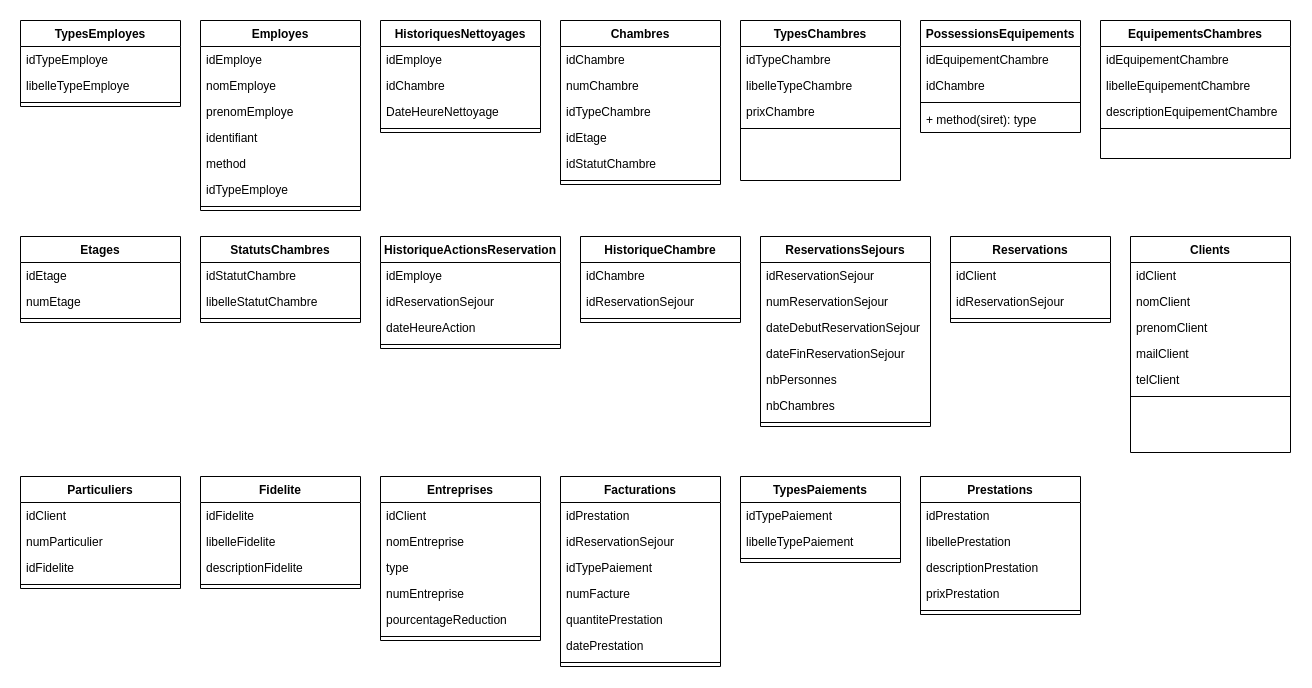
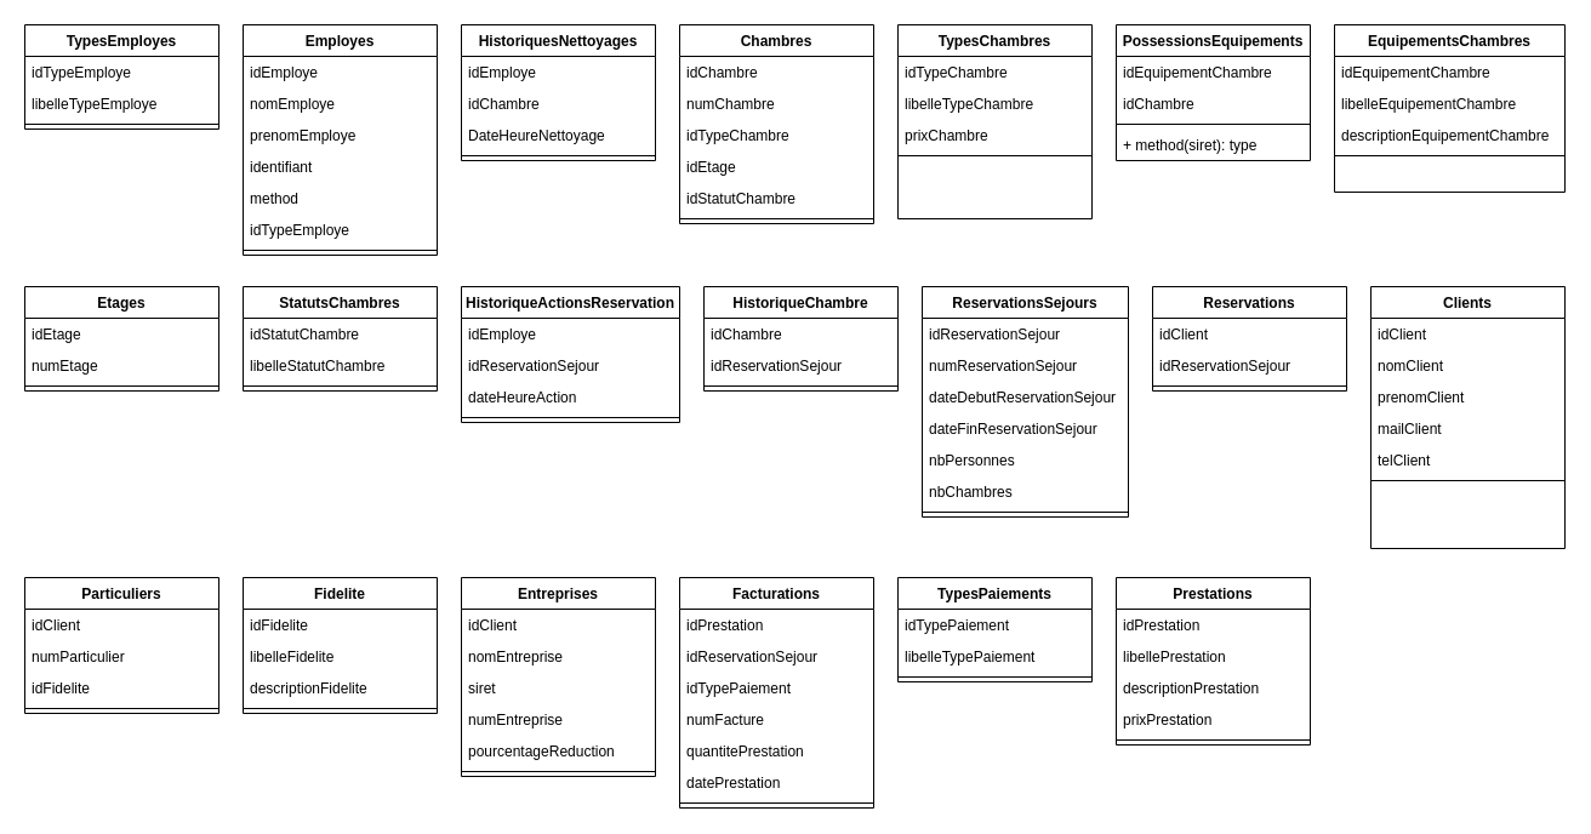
- <mxCell id="96" value="type" style="text;strokeColor=none;fillColor=none;align=left;verticalAlign=top;spacingLeft=4;spacingRight=4;overflow=hidden;rotatable=0;points=[[0,0.5],[1,0.5]];portConstraint=eastwest;" parent="93" vertex="1"><mxGeometry y="78" width="160" height="26" as="geometry" /></mxCell>
+ <mxCell id="96" value="siret" style="text;strokeColor=none;fillColor=none;align=left;verticalAlign=top;spacingLeft=4;spacingRight=4;overflow=hidden;rotatable=0;points=[[0,0.5],[1,0.5]];portConstraint=eastwest;" parent="93" vertex="1"><mxGeometry y="78" width="160" height="26" as="geometry" /></mxCell>
